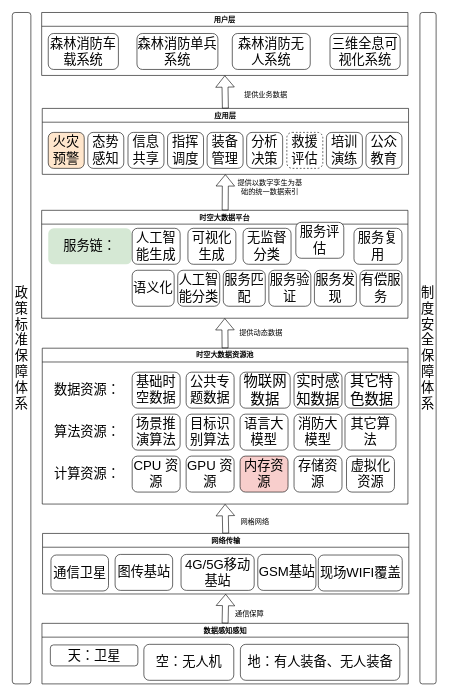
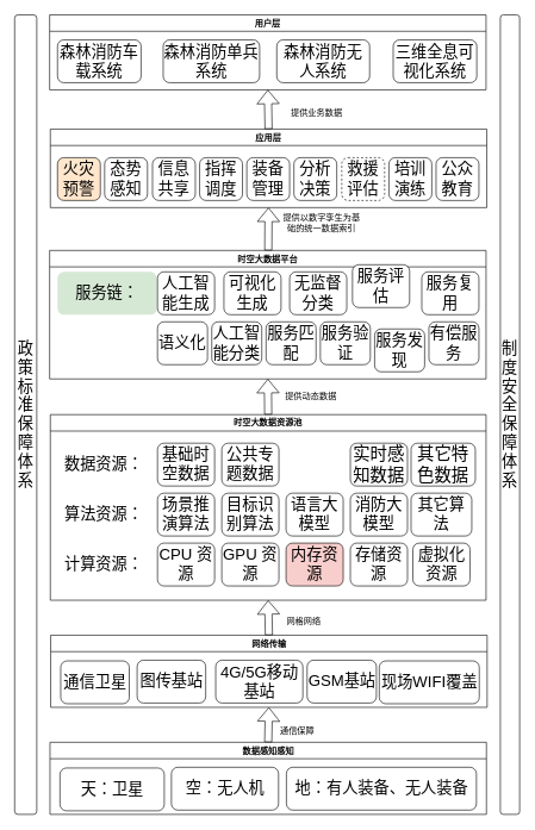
- <mxCell id="13" value="&lt;span style=&quot;font-size: 22px;&quot;&gt;服务发现&lt;/span&gt;" style="rounded=1;whiteSpace=wrap;html=1;" vertex="1" parent="8"><mxGeometry x="455" y="100" width="70" height="60" as="geometry" /></mxCell>
+ <mxCell id="13" value="&lt;span style=&quot;font-size: 22px;&quot;&gt;服务发现&lt;/span&gt;" style="rounded=1;whiteSpace=wrap;html=1;" vertex="1" parent="8"><mxGeometry x="455" y="110" width="70" height="60" as="geometry" /></mxCell>
- <mxCell id="50" value="&lt;span style=&quot;font-size: 24px;&quot;&gt;物联网数据&lt;/span&gt;" style="rounded=1;whiteSpace=wrap;html=1;" vertex="1" parent="47"><mxGeometry x="330" y="40" width="83.5" height="60" as="geometry" /></mxCell>
- <mxCell id="44" value="&lt;span style=&quot;font-size: 22px;&quot;&gt;天：卫星&lt;/span&gt;" style="rounded=1;whiteSpace=wrap;html=1;" vertex="1" parent="43"><mxGeometry x="14" y="36" width="146" height="35" as="geometry" /></mxCell>
+ <mxCell id="44" value="&lt;span style=&quot;font-size: 22px;&quot;&gt;天：卫星&lt;/span&gt;" style="rounded=1;whiteSpace=wrap;html=1;" vertex="1" parent="43"><mxGeometry x="14" y="36" width="146" height="60" as="geometry" /></mxCell>
